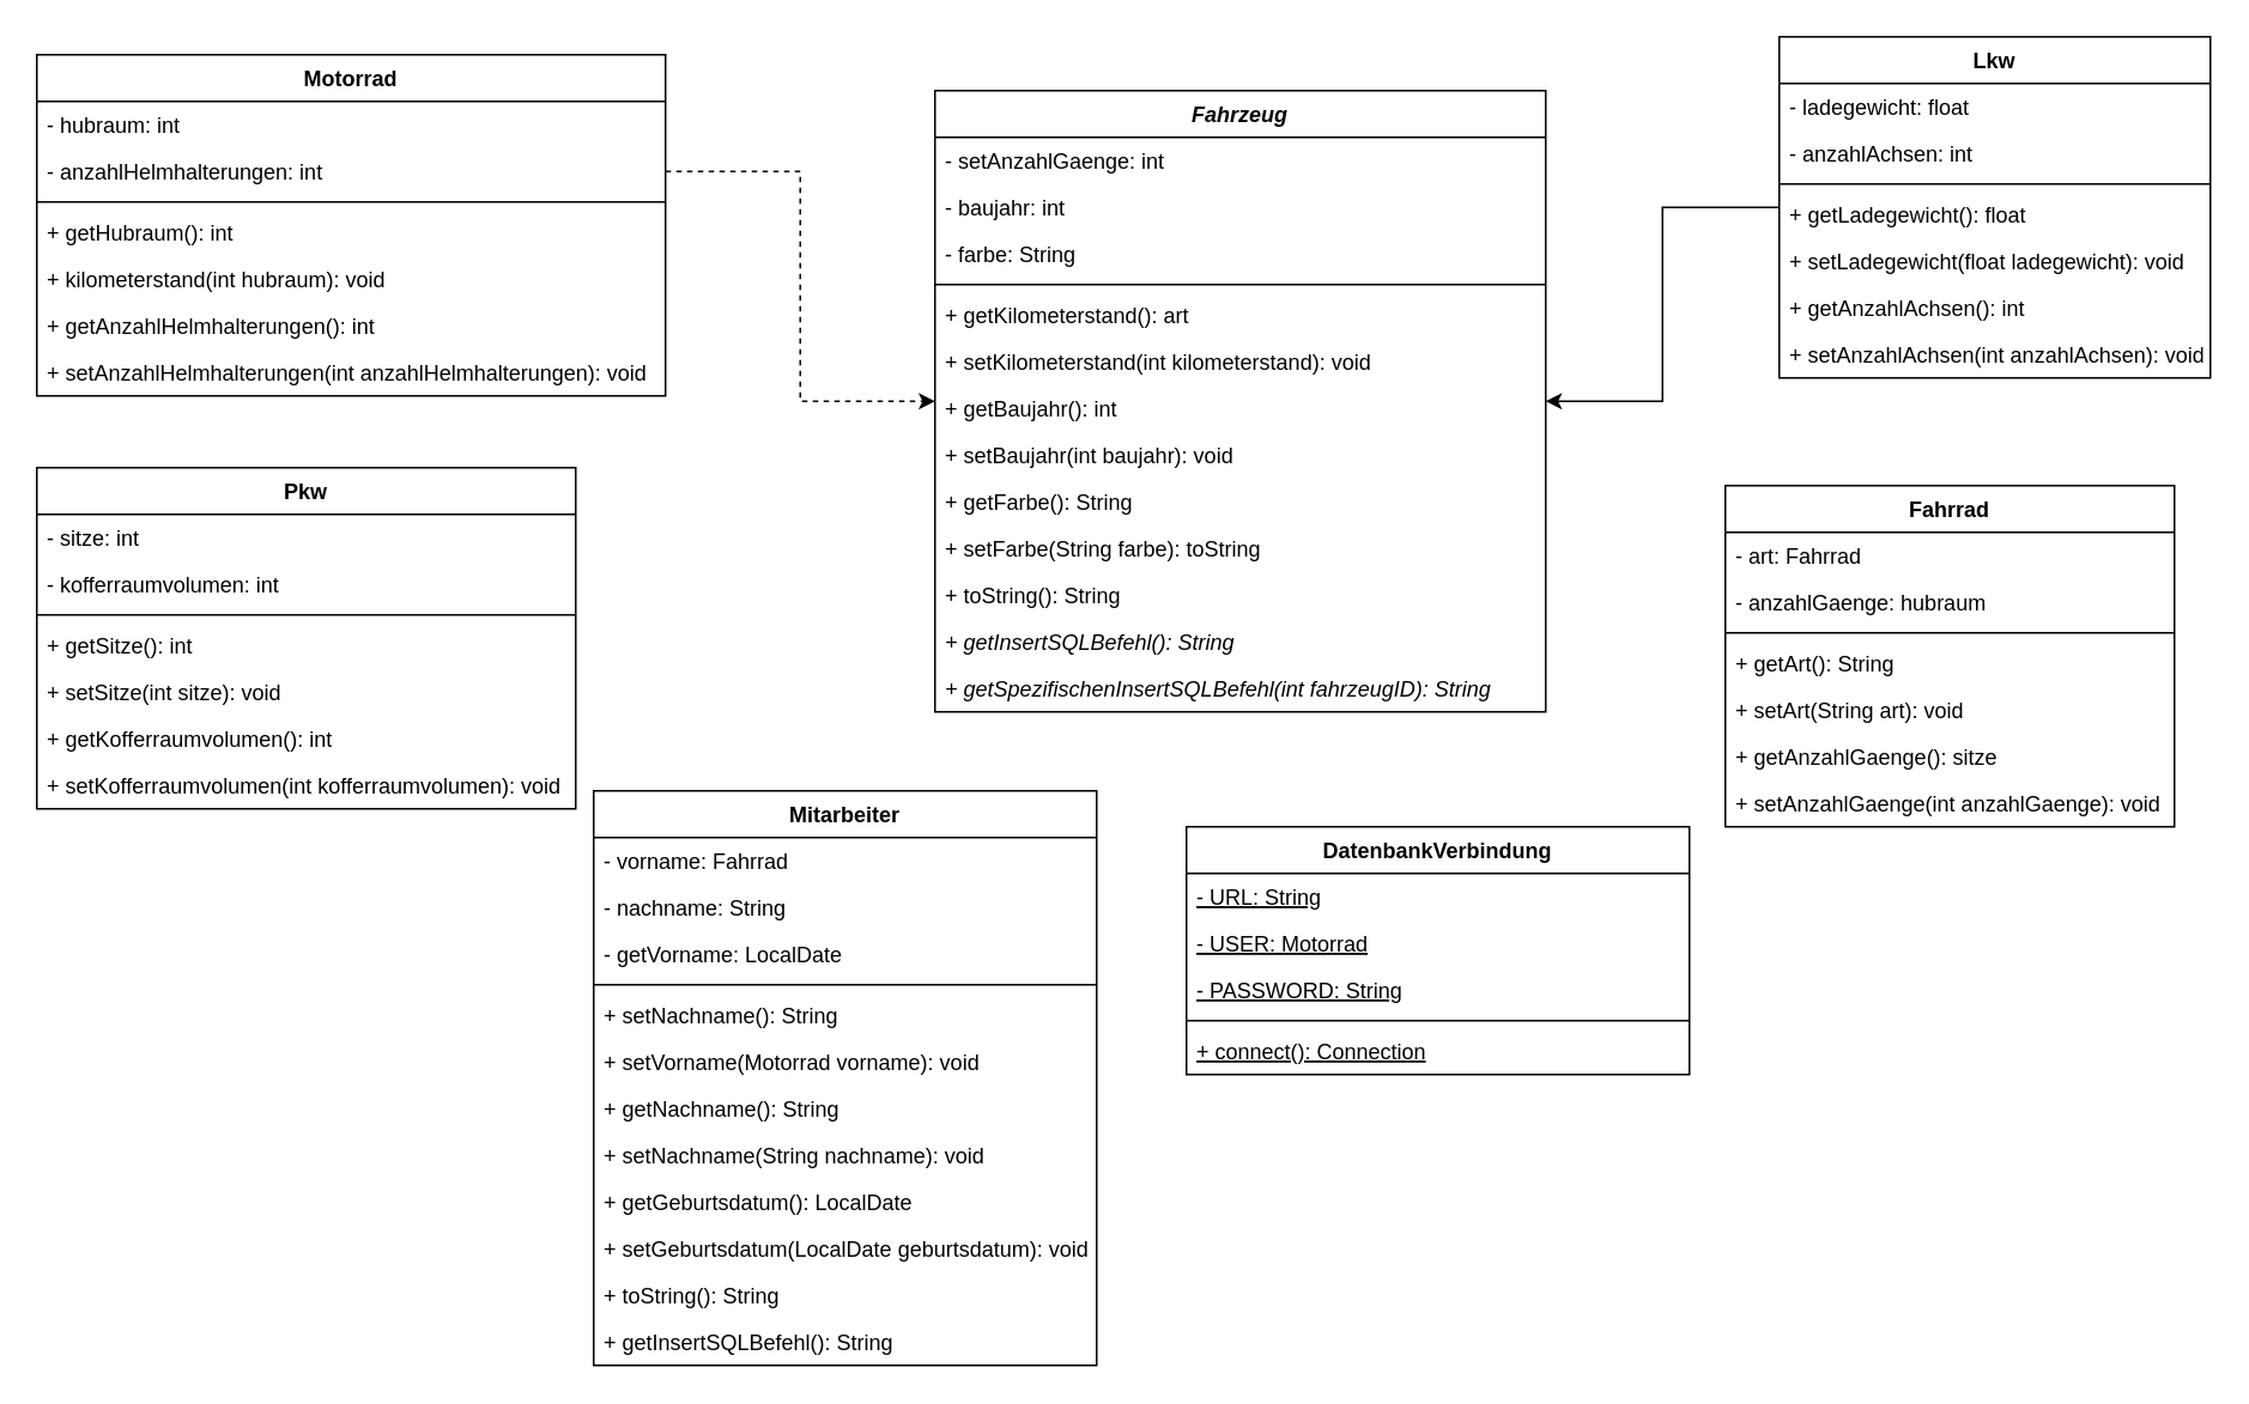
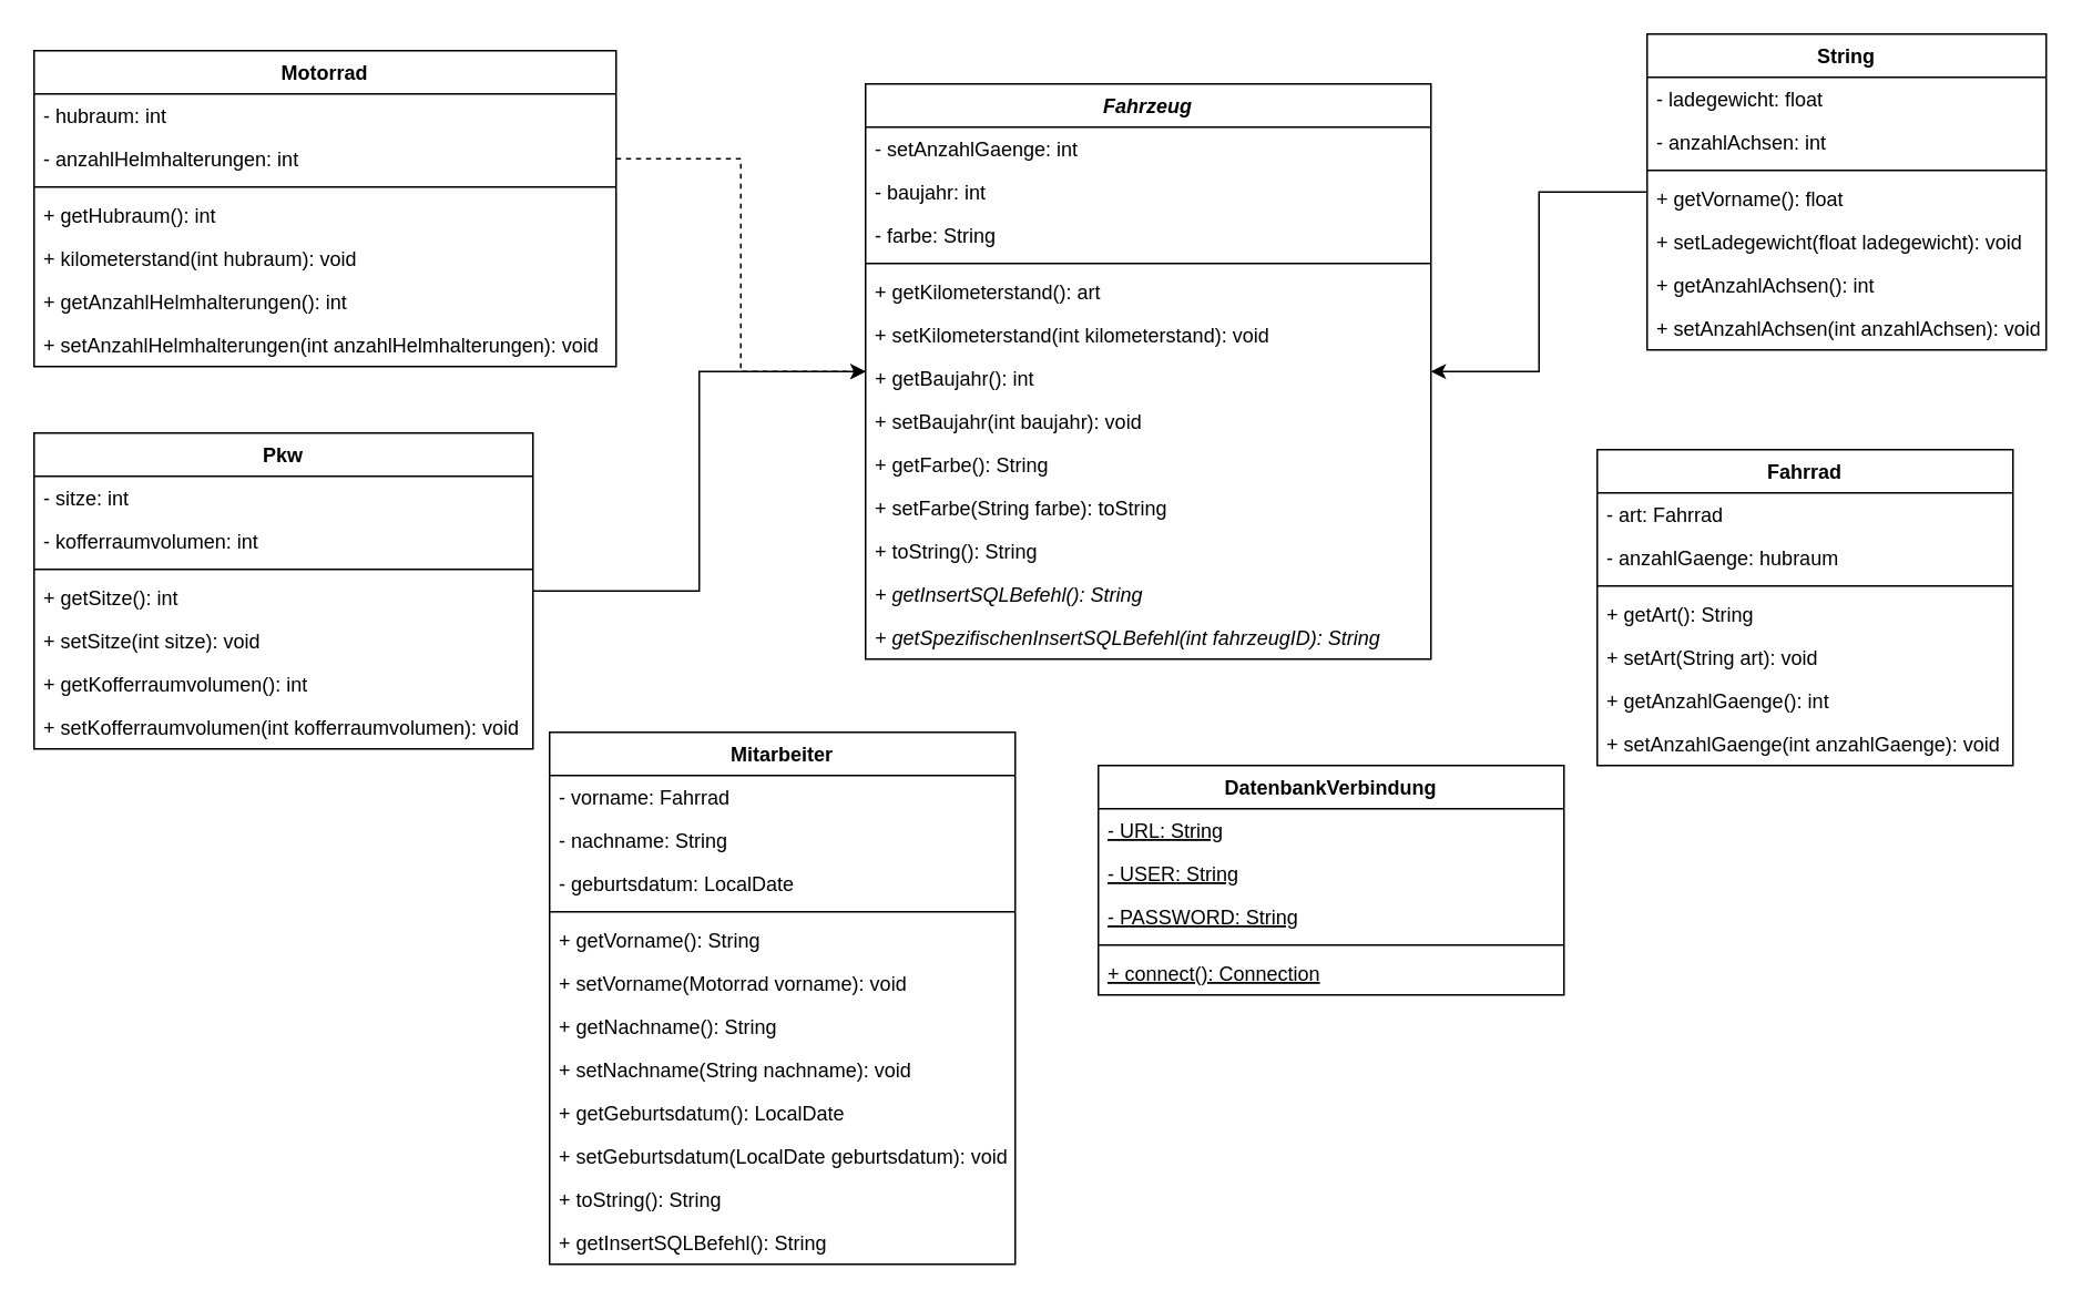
- <mxCell id="26" value="Lkw" style="swimlane;fontStyle=1;align=center;verticalAlign=top;childLayout=stackLayout;horizontal=1;startSize=26;horizontalStack=0;resizeParent=1;resizeParentMax=0;resizeLast=0;collapsible=1;marginBottom=0;" parent="1" vertex="1"><mxGeometry x="990" y="20" width="240" height="190" as="geometry" /></mxCell>
+ <mxCell id="26" value="String" style="swimlane;fontStyle=1;align=center;verticalAlign=top;childLayout=stackLayout;horizontal=1;startSize=26;horizontalStack=0;resizeParent=1;resizeParentMax=0;resizeLast=0;collapsible=1;marginBottom=0;" parent="1" vertex="1"><mxGeometry x="990" y="20" width="240" height="190" as="geometry" /></mxCell>
- <mxCell id="30" value="+ getLadegewicht(): float" style="text;strokeColor=none;fillColor=none;align=left;verticalAlign=top;spacingLeft=4;spacingRight=4;overflow=hidden;rotatable=0;points=[[0,0.5],[1,0.5]];portConstraint=eastwest;fontStyle=0" parent="26" vertex="1"><mxGeometry y="86" width="240" height="26" as="geometry" /></mxCell>
+ <mxCell id="30" value="+ getVorname(): float" style="text;strokeColor=none;fillColor=none;align=left;verticalAlign=top;spacingLeft=4;spacingRight=4;overflow=hidden;rotatable=0;points=[[0,0.5],[1,0.5]];portConstraint=eastwest;fontStyle=0" parent="26" vertex="1"><mxGeometry y="86" width="240" height="26" as="geometry" /></mxCell>
+ <mxCell id="16" style="edgeStyle=orthogonalEdgeStyle;rounded=0;orthogonalLoop=1;jettySize=auto;html=1;" edge="1" parent="1" source="17" target="2"><mxGeometry relative="1" as="geometry" /></mxCell>
- <mxCell id="48" value="+ getAnzahlGaenge(): sitze" style="text;strokeColor=none;fillColor=none;align=left;verticalAlign=top;spacingLeft=4;spacingRight=4;overflow=hidden;rotatable=0;points=[[0,0.5],[1,0.5]];portConstraint=eastwest;fontStyle=0" vertex="1" parent="42"><mxGeometry y="138" width="250" height="26" as="geometry" /></mxCell>
+ <mxCell id="48" value="+ getAnzahlGaenge(): int" style="text;strokeColor=none;fillColor=none;align=left;verticalAlign=top;spacingLeft=4;spacingRight=4;overflow=hidden;rotatable=0;points=[[0,0.5],[1,0.5]];portConstraint=eastwest;fontStyle=0" vertex="1" parent="42"><mxGeometry y="138" width="250" height="26" as="geometry" /></mxCell>
- <mxCell id="66" value="- USER: Motorrad" style="text;strokeColor=none;fillColor=none;align=left;verticalAlign=top;spacingLeft=4;spacingRight=4;overflow=hidden;rotatable=0;points=[[0,0.5],[1,0.5]];portConstraint=eastwest;fontStyle=4" vertex="1" parent="64"><mxGeometry y="52" width="280" height="26" as="geometry" /></mxCell>
+ <mxCell id="66" value="- USER: String" style="text;strokeColor=none;fillColor=none;align=left;verticalAlign=top;spacingLeft=4;spacingRight=4;overflow=hidden;rotatable=0;points=[[0,0.5],[1,0.5]];portConstraint=eastwest;fontStyle=4" vertex="1" parent="64"><mxGeometry y="52" width="280" height="26" as="geometry" /></mxCell>
- <mxCell id="53" value="- getVorname: LocalDate" style="text;strokeColor=none;fillColor=none;align=left;verticalAlign=top;spacingLeft=4;spacingRight=4;overflow=hidden;rotatable=0;points=[[0,0.5],[1,0.5]];portConstraint=eastwest;" parent="50" vertex="1"><mxGeometry y="78" width="280" height="26" as="geometry" /></mxCell>
+ <mxCell id="53" value="- geburtsdatum: LocalDate" style="text;strokeColor=none;fillColor=none;align=left;verticalAlign=top;spacingLeft=4;spacingRight=4;overflow=hidden;rotatable=0;points=[[0,0.5],[1,0.5]];portConstraint=eastwest;" parent="50" vertex="1"><mxGeometry y="78" width="280" height="26" as="geometry" /></mxCell>
- <mxCell id="55" value="+ setNachname(): String" style="text;strokeColor=none;fillColor=none;align=left;verticalAlign=top;spacingLeft=4;spacingRight=4;overflow=hidden;rotatable=0;points=[[0,0.5],[1,0.5]];portConstraint=eastwest;fontStyle=0" parent="50" vertex="1"><mxGeometry y="112" width="280" height="26" as="geometry" /></mxCell>
+ <mxCell id="55" value="+ getVorname(): String" style="text;strokeColor=none;fillColor=none;align=left;verticalAlign=top;spacingLeft=4;spacingRight=4;overflow=hidden;rotatable=0;points=[[0,0.5],[1,0.5]];portConstraint=eastwest;fontStyle=0" parent="50" vertex="1"><mxGeometry y="112" width="280" height="26" as="geometry" /></mxCell>
